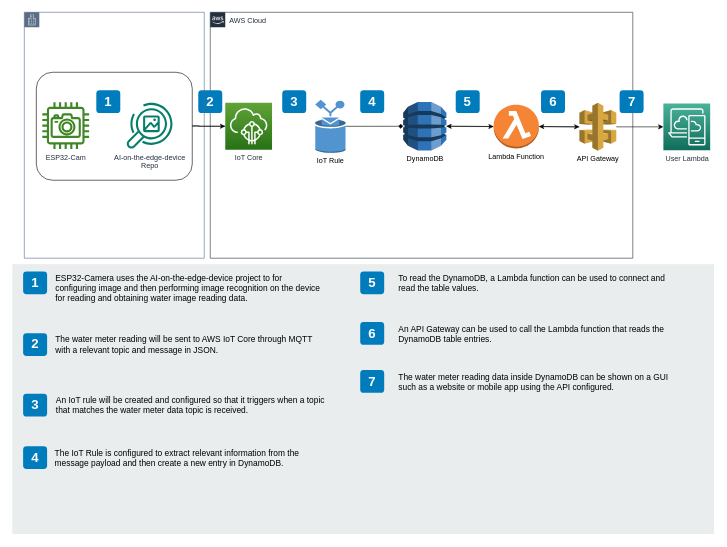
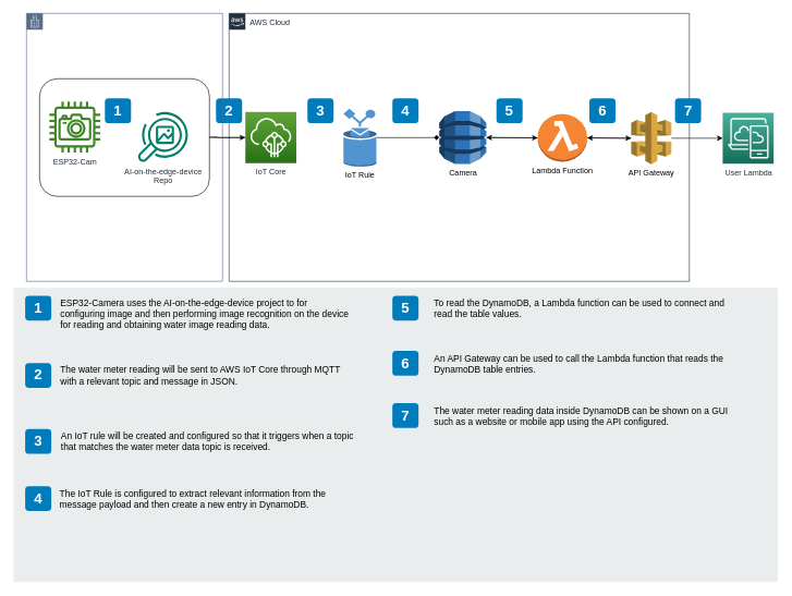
- <mxCell id="22" value="ESP32-Cam" style="sketch=0;outlineConnect=0;fontColor=#232F3E;gradientColor=none;fillColor=#3F8624;strokeColor=none;dashed=0;verticalLabelPosition=bottom;verticalAlign=top;align=center;html=1;fontSize=12;fontStyle=0;aspect=fixed;pointerEvents=1;shape=mxgraph.aws4.camera;" vertex="1" parent="20"><mxGeometry x="30" y="150" width="78" height="78" as="geometry" /></mxCell>
+ <mxCell id="22" value="ESP32-Cam" style="sketch=0;outlineConnect=0;fontColor=#232F3E;gradientColor=none;fillColor=#3F8624;strokeColor=none;dashed=0;verticalLabelPosition=bottom;verticalAlign=top;align=center;html=1;fontSize=12;fontStyle=0;aspect=fixed;pointerEvents=1;shape=mxgraph.aws4.camera;" vertex="1" parent="20"><mxGeometry x="35" y="135" width="78" height="78" as="geometry" /></mxCell>
- <mxCell id="7" value="&lt;div&gt;DynamoDB&lt;/div&gt;" style="outlineConnect=0;dashed=0;verticalLabelPosition=bottom;verticalAlign=top;align=center;html=1;shape=mxgraph.aws3.dynamo_db;fillColor=#2E73B8;gradientColor=none;" vertex="1" parent="2"><mxGeometry x="321.75" y="149.5" width="72" height="81" as="geometry" /></mxCell>
+ <mxCell id="7" value="&lt;div&gt;Camera&lt;/div&gt;" style="outlineConnect=0;dashed=0;verticalLabelPosition=bottom;verticalAlign=top;align=center;html=1;shape=mxgraph.aws3.dynamo_db;fillColor=#2E73B8;gradientColor=none;" vertex="1" parent="2"><mxGeometry x="321.75" y="149.5" width="72" height="81" as="geometry" /></mxCell>
